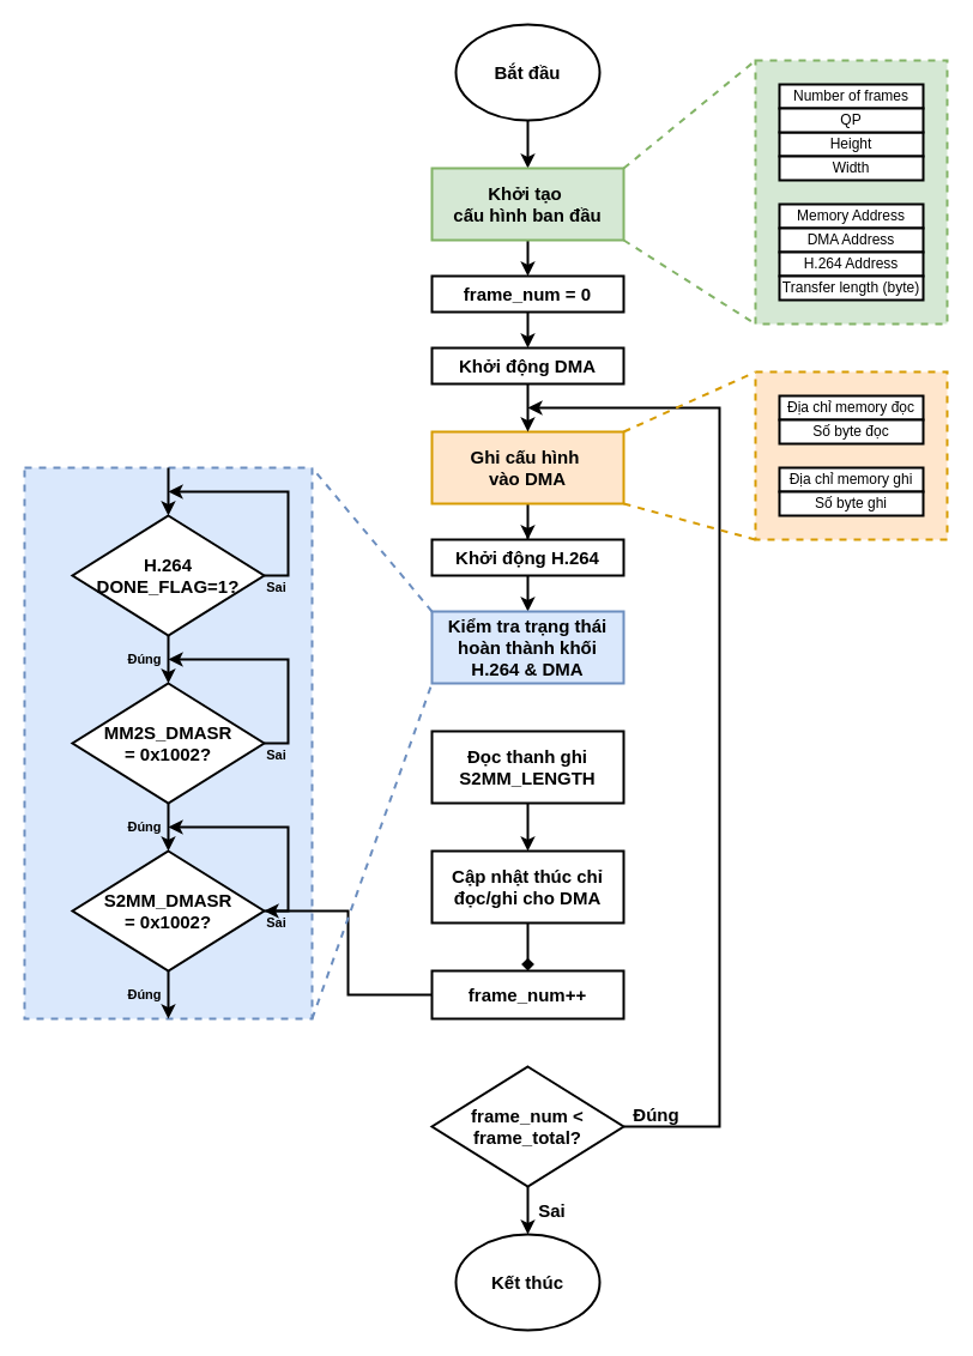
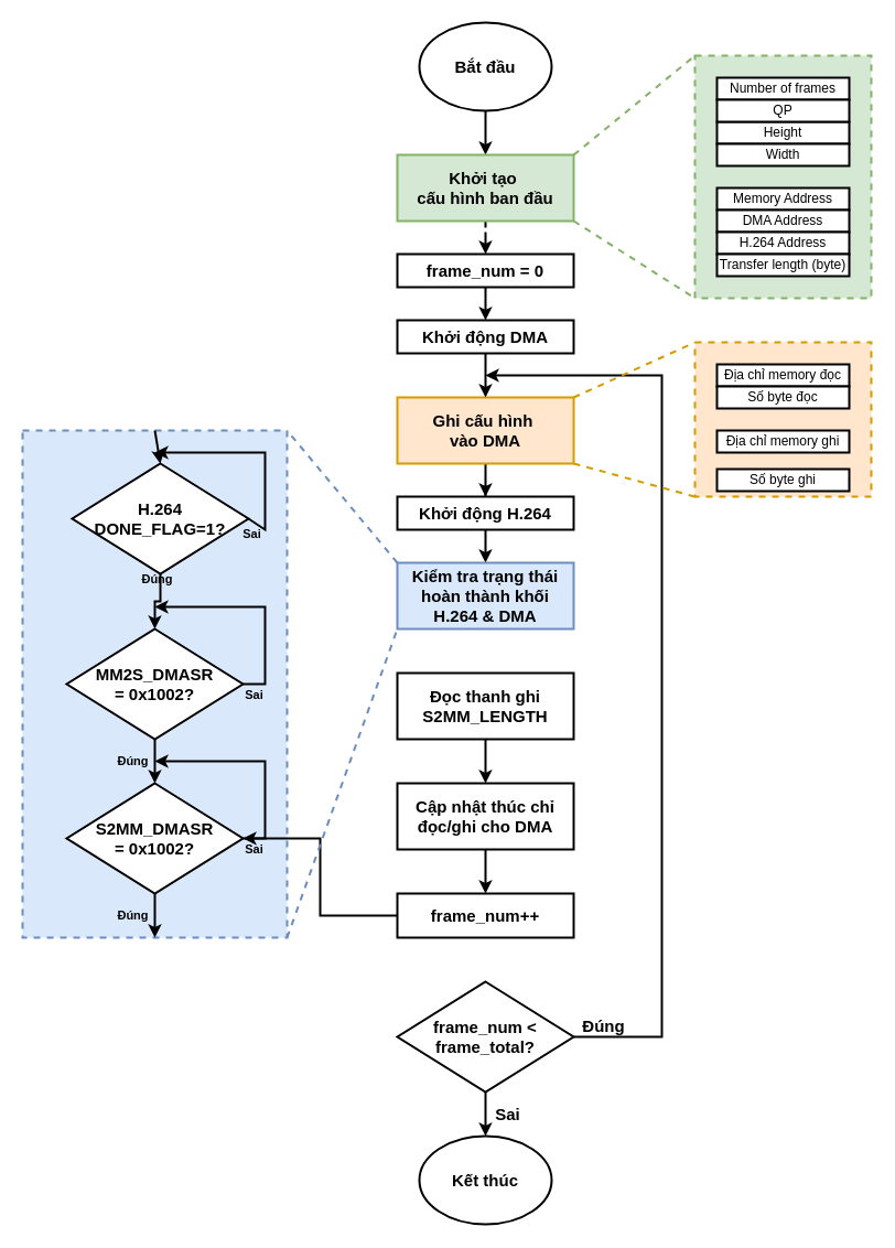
- <mxCell id="6" style="edgeStyle=orthogonalEdgeStyle;rounded=0;orthogonalLoop=1;jettySize=auto;html=1;entryX=0.5;entryY=0;entryDx=0;entryDy=0;strokeWidth=2;" edge="1" parent="1" source="7" target="33"><mxGeometry relative="1" as="geometry" /></mxCell>
+ <mxCell id="6" style="edgeStyle=orthogonalEdgeStyle;rounded=0;orthogonalLoop=1;jettySize=auto;html=1;entryX=0.5;entryY=0;entryDx=0;entryDy=0;strokeWidth=2;dashed=1;" edge="1" parent="1" source="7" target="33"><mxGeometry relative="1" as="geometry" /></mxCell>
- <mxCell id="49" value="Số byte ghi" style="rounded=0;whiteSpace=wrap;html=1;fontStyle=0;strokeWidth=2;" vertex="1" parent="1"><mxGeometry x="650" y="410" width="120" height="20" as="geometry" /></mxCell>
+ <mxCell id="49" value="Số byte ghi" style="rounded=0;whiteSpace=wrap;html=1;fontStyle=0;strokeWidth=2;" vertex="1" parent="1"><mxGeometry x="650" y="425" width="120" height="20" as="geometry" /></mxCell>
- <mxCell id="36" value="H.264&lt;div&gt;DONE_FLAG=1?&lt;/div&gt;" style="rhombus;whiteSpace=wrap;html=1;fontSize=15;fontStyle=1;strokeWidth=2;" vertex="1" parent="1"><mxGeometry x="60" y="430" width="160" height="100" as="geometry" /></mxCell>
+ <mxCell id="36" value="H.264&lt;div&gt;DONE_FLAG=1?&lt;/div&gt;" style="rhombus;whiteSpace=wrap;html=1;fontSize=15;fontStyle=1;strokeWidth=2;" vertex="1" parent="1"><mxGeometry x="65" y="420" width="160" height="100" as="geometry" /></mxCell>
- <mxCell id="17" style="edgeStyle=orthogonalEdgeStyle;rounded=0;orthogonalLoop=1;jettySize=auto;html=1;entryX=0.5;entryY=0;entryDx=0;entryDy=0;fontSize=15;fontStyle=1;strokeWidth=2;endArrow=diamond;" parent="1" source="18" target="20" edge="1"><mxGeometry relative="1" as="geometry" /></mxCell>
+ <mxCell id="17" style="edgeStyle=orthogonalEdgeStyle;rounded=0;orthogonalLoop=1;jettySize=auto;html=1;entryX=0.5;entryY=0;entryDx=0;entryDy=0;fontSize=15;fontStyle=1;strokeWidth=2;" parent="1" source="18" target="20" edge="1"><mxGeometry relative="1" as="geometry" /></mxCell>
